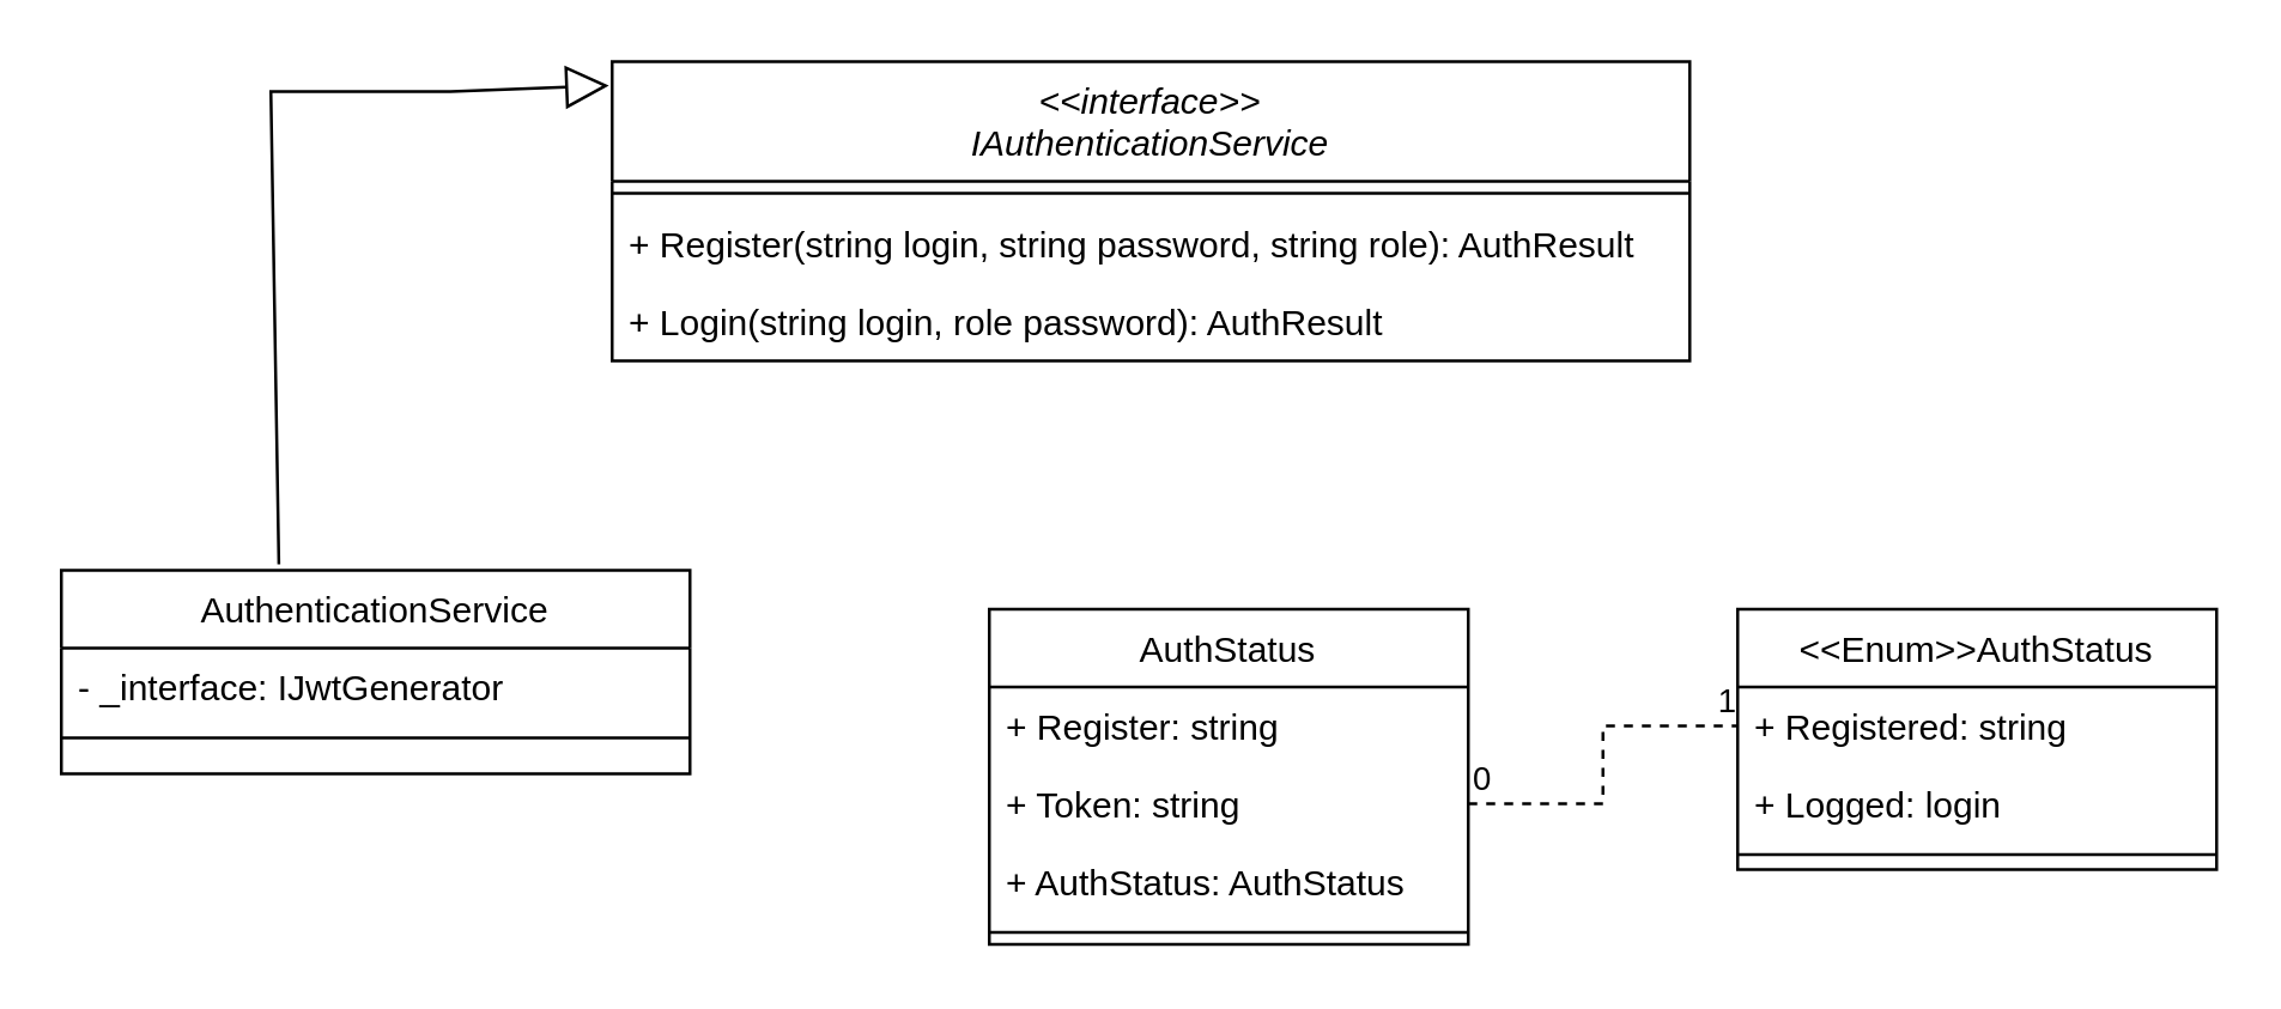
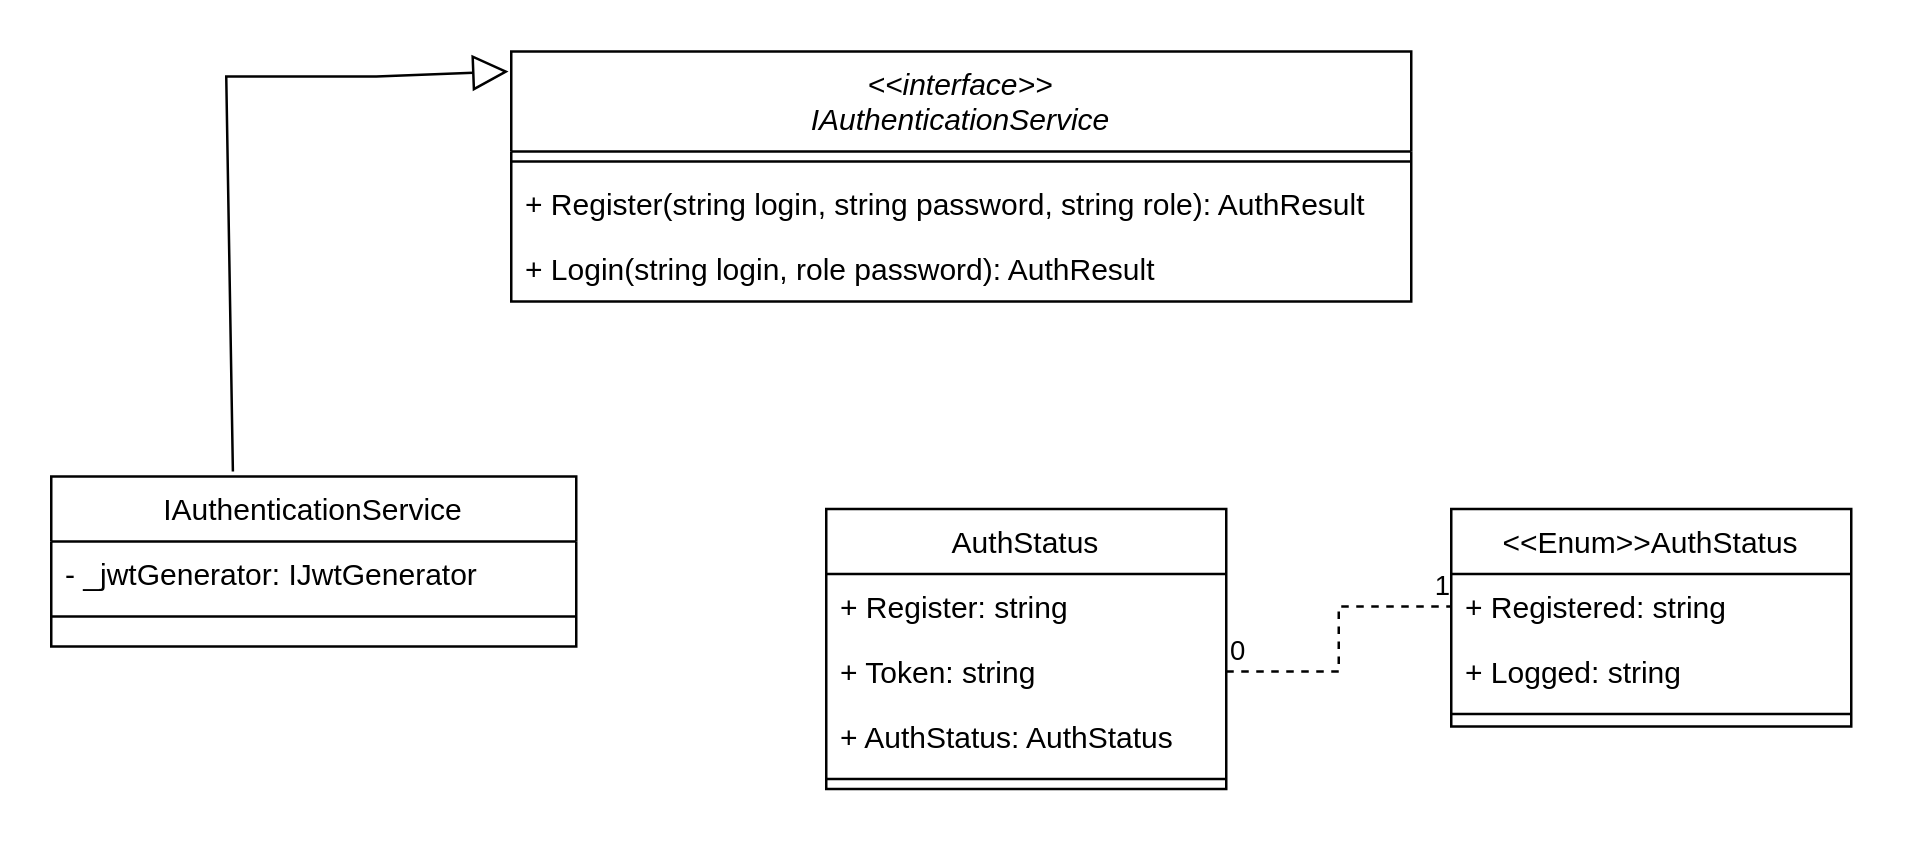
- <mxCell id="6" value="AuthenticationService" style="swimlane;fontStyle=0;align=center;verticalAlign=top;childLayout=stackLayout;horizontal=1;startSize=26;horizontalStack=0;resizeParent=1;resizeLast=0;collapsible=1;marginBottom=0;rounded=0;shadow=0;strokeWidth=1;" vertex="1" parent="1"><mxGeometry x="20" y="190" width="210" height="68" as="geometry"><mxRectangle x="130" y="380" width="160" height="26" as="alternateBounds" /></mxGeometry></mxCell>
+ <mxCell id="6" value="IAuthenticationService" style="swimlane;fontStyle=0;align=center;verticalAlign=top;childLayout=stackLayout;horizontal=1;startSize=26;horizontalStack=0;resizeParent=1;resizeLast=0;collapsible=1;marginBottom=0;rounded=0;shadow=0;strokeWidth=1;" vertex="1" parent="1"><mxGeometry x="20" y="190" width="210" height="68" as="geometry"><mxRectangle x="130" y="380" width="160" height="26" as="alternateBounds" /></mxGeometry></mxCell>
- <mxCell id="7" value="- _interface: IJwtGenerator" style="text;align=left;verticalAlign=top;spacingLeft=4;spacingRight=4;overflow=hidden;rotatable=0;points=[[0,0.5],[1,0.5]];portConstraint=eastwest;" vertex="1" parent="6"><mxGeometry y="26" width="210" height="26" as="geometry" /></mxCell>
+ <mxCell id="7" value="- _jwtGenerator: IJwtGenerator" style="text;align=left;verticalAlign=top;spacingLeft=4;spacingRight=4;overflow=hidden;rotatable=0;points=[[0,0.5],[1,0.5]];portConstraint=eastwest;" vertex="1" parent="6"><mxGeometry y="26" width="210" height="26" as="geometry" /></mxCell>
- <mxCell id="16" value="+ Logged: login" style="text;align=left;verticalAlign=top;spacingLeft=4;spacingRight=4;overflow=hidden;rotatable=0;points=[[0,0.5],[1,0.5]];portConstraint=eastwest;" vertex="1" parent="14"><mxGeometry y="52" width="160" height="26" as="geometry" /></mxCell>
+ <mxCell id="16" value="+ Logged: string" style="text;align=left;verticalAlign=top;spacingLeft=4;spacingRight=4;overflow=hidden;rotatable=0;points=[[0,0.5],[1,0.5]];portConstraint=eastwest;" vertex="1" parent="14"><mxGeometry y="52" width="160" height="26" as="geometry" /></mxCell>
